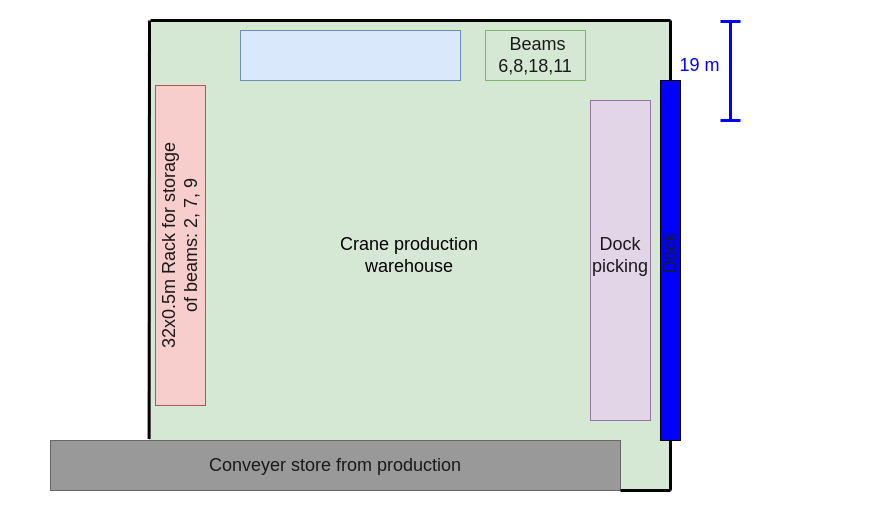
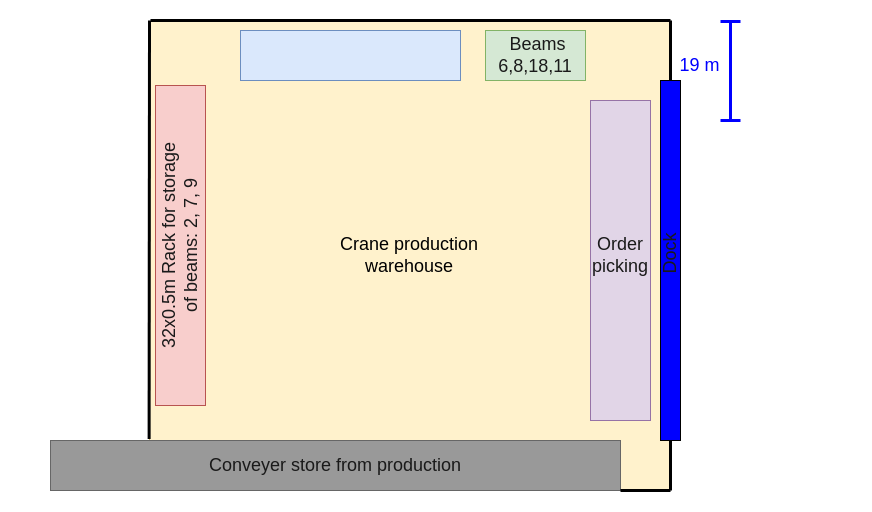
- <mxCell id="2" value="Crane production &lt;br&gt;warehouse" style="rounded=0;whiteSpace=wrap;html=1;fontSize=18;fillColor=#d5e8d4;strokeColor=#d6b656;" vertex="1" parent="1"><mxGeometry x="149" y="21" width="520" height="468" as="geometry" /></mxCell>
+ <mxCell id="2" value="Crane production &lt;br&gt;warehouse" style="rounded=0;whiteSpace=wrap;html=1;fontSize=18;fillColor=#fff2cc;strokeColor=#d6b656;" vertex="1" parent="1"><mxGeometry x="149" y="21" width="520" height="468" as="geometry" /></mxCell>
- <mxCell id="21" value="Dock picking" style="text;html=1;strokeColor=none;fillColor=none;align=center;verticalAlign=middle;whiteSpace=wrap;rounded=0;fontSize=18;fontColor=#1A1A1A;" vertex="1" parent="1"><mxGeometry x="590" y="240" width="60" height="30" as="geometry" /></mxCell>
+ <mxCell id="21" value="Order picking" style="text;html=1;strokeColor=none;fillColor=none;align=center;verticalAlign=middle;whiteSpace=wrap;rounded=0;fontSize=18;fontColor=#1A1A1A;" vertex="1" parent="1"><mxGeometry x="590" y="240" width="60" height="30" as="geometry" /></mxCell>
